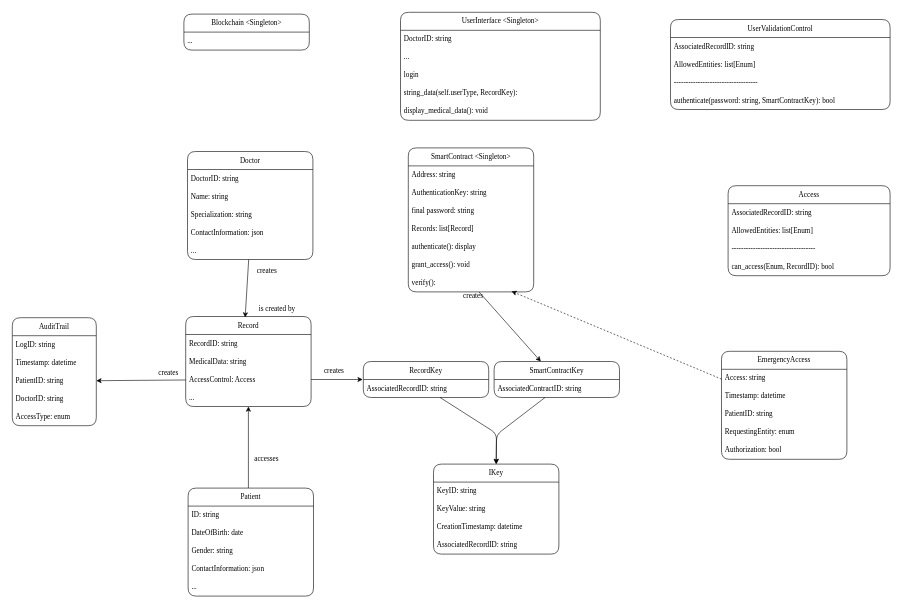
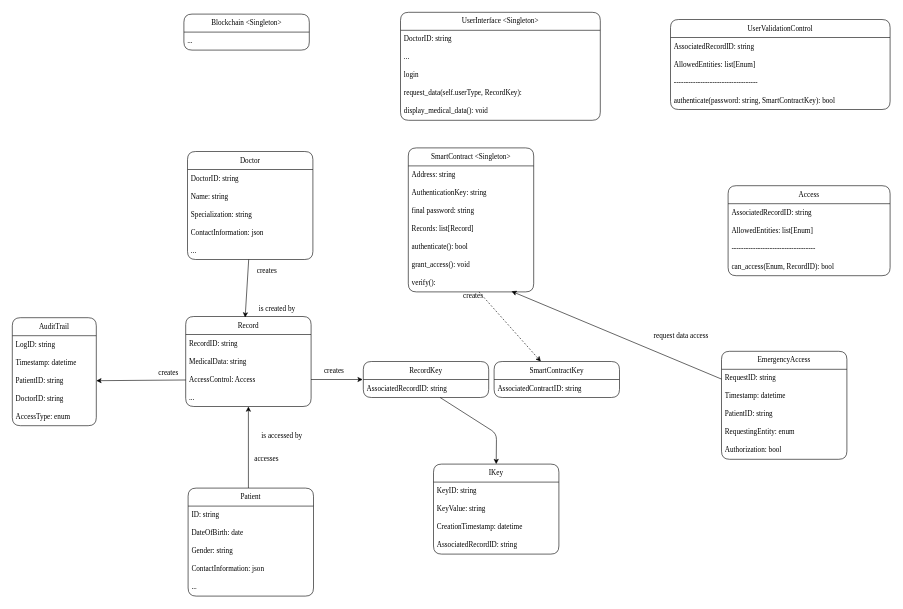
- <mxCell id="80" value="string_data(self.userType, RecordKey):" style="text;strokeColor=none;fillColor=none;align=left;verticalAlign=middle;spacingLeft=4;spacingRight=4;overflow=hidden;points=[[0,0.5],[1,0.5]];portConstraint=eastwest;rotatable=0;whiteSpace=wrap;html=1;rounded=0;fontFamily=Verdana;" parent="76" vertex="1"><mxGeometry y="120" width="333" height="30" as="geometry" /></mxCell>
+ <mxCell id="80" value="request_data(self.userType, RecordKey):" style="text;strokeColor=none;fillColor=none;align=left;verticalAlign=middle;spacingLeft=4;spacingRight=4;overflow=hidden;points=[[0,0.5],[1,0.5]];portConstraint=eastwest;rotatable=0;whiteSpace=wrap;html=1;rounded=0;fontFamily=Verdana;" parent="76" vertex="1"><mxGeometry y="120" width="333" height="30" as="geometry" /></mxCell>
- <mxCell id="37" value="authenticate(): display" style="text;strokeColor=none;fillColor=none;align=left;verticalAlign=middle;spacingLeft=4;spacingRight=4;overflow=hidden;points=[[0,0.5],[1,0.5]];portConstraint=eastwest;rotatable=0;whiteSpace=wrap;html=1;rounded=0;fontFamily=Verdana;" parent="32" vertex="1"><mxGeometry y="150" width="209" height="30" as="geometry" /></mxCell>
+ <mxCell id="37" value="authenticate(): bool" style="text;strokeColor=none;fillColor=none;align=left;verticalAlign=middle;spacingLeft=4;spacingRight=4;overflow=hidden;points=[[0,0.5],[1,0.5]];portConstraint=eastwest;rotatable=0;whiteSpace=wrap;html=1;rounded=0;fontFamily=Verdana;" parent="32" vertex="1"><mxGeometry y="150" width="209" height="30" as="geometry" /></mxCell>
- <mxCell id="67" style="edgeStyle=none;html=1;" parent="1" source="39" target="65" edge="1"><mxGeometry relative="1" as="geometry" /></mxCell>
+ <mxCell id="67" style="edgeStyle=none;html=1;dashed=1;" parent="1" source="39" target="65" edge="1"><mxGeometry relative="1" as="geometry" /></mxCell>
- <mxCell id="25" style="edgeStyle=none;html=1;entryX=0.823;entryY=0.967;entryDx=0;entryDy=0;entryPerimeter=0;dashed=1;" parent="1" source="26" target="39" edge="1"><mxGeometry relative="1" as="geometry" /></mxCell>
+ <mxCell id="25" style="edgeStyle=none;html=1;entryX=0.823;entryY=0.967;entryDx=0;entryDy=0;entryPerimeter=0;" parent="1" source="26" target="39" edge="1"><mxGeometry relative="1" as="geometry" /></mxCell>
+ <mxCell id="59" value="request data access" style="text;strokeColor=none;align=center;fillColor=none;html=1;verticalAlign=middle;whiteSpace=wrap;rounded=0;fontFamily=Verdana;" parent="1" vertex="1"><mxGeometry x="1061.5" y="544" width="146" height="30" as="geometry" /></mxCell>
- <mxCell id="27" value="Access: string" style="text;strokeColor=none;fillColor=none;align=left;verticalAlign=middle;spacingLeft=4;spacingRight=4;overflow=hidden;points=[[0,0.5],[1,0.5]];portConstraint=eastwest;rotatable=0;whiteSpace=wrap;html=1;fontFamily=Verdana;" parent="26" vertex="1"><mxGeometry y="30" width="209" height="30" as="geometry" /></mxCell>
+ <mxCell id="27" value="RequestID: string" style="text;strokeColor=none;fillColor=none;align=left;verticalAlign=middle;spacingLeft=4;spacingRight=4;overflow=hidden;points=[[0,0.5],[1,0.5]];portConstraint=eastwest;rotatable=0;whiteSpace=wrap;html=1;fontFamily=Verdana;" parent="26" vertex="1"><mxGeometry y="30" width="209" height="30" as="geometry" /></mxCell>
- <mxCell id="70" style="edgeStyle=none;html=1;entryX=0.5;entryY=0;entryDx=0;entryDy=0;" parent="1" source="66" target="60" edge="1"><mxGeometry relative="1" as="geometry"><Array as="points"><mxPoint x="827" y="724" /></Array></mxGeometry></mxCell>
+ <mxCell id="50" value="is accessed by" style="text;strokeColor=none;align=center;fillColor=none;html=1;verticalAlign=middle;whiteSpace=wrap;rounded=0;fontFamily=Verdana;" parent="1" vertex="1"><mxGeometry x="418" y="711" width="103" height="30" as="geometry" /></mxCell>
